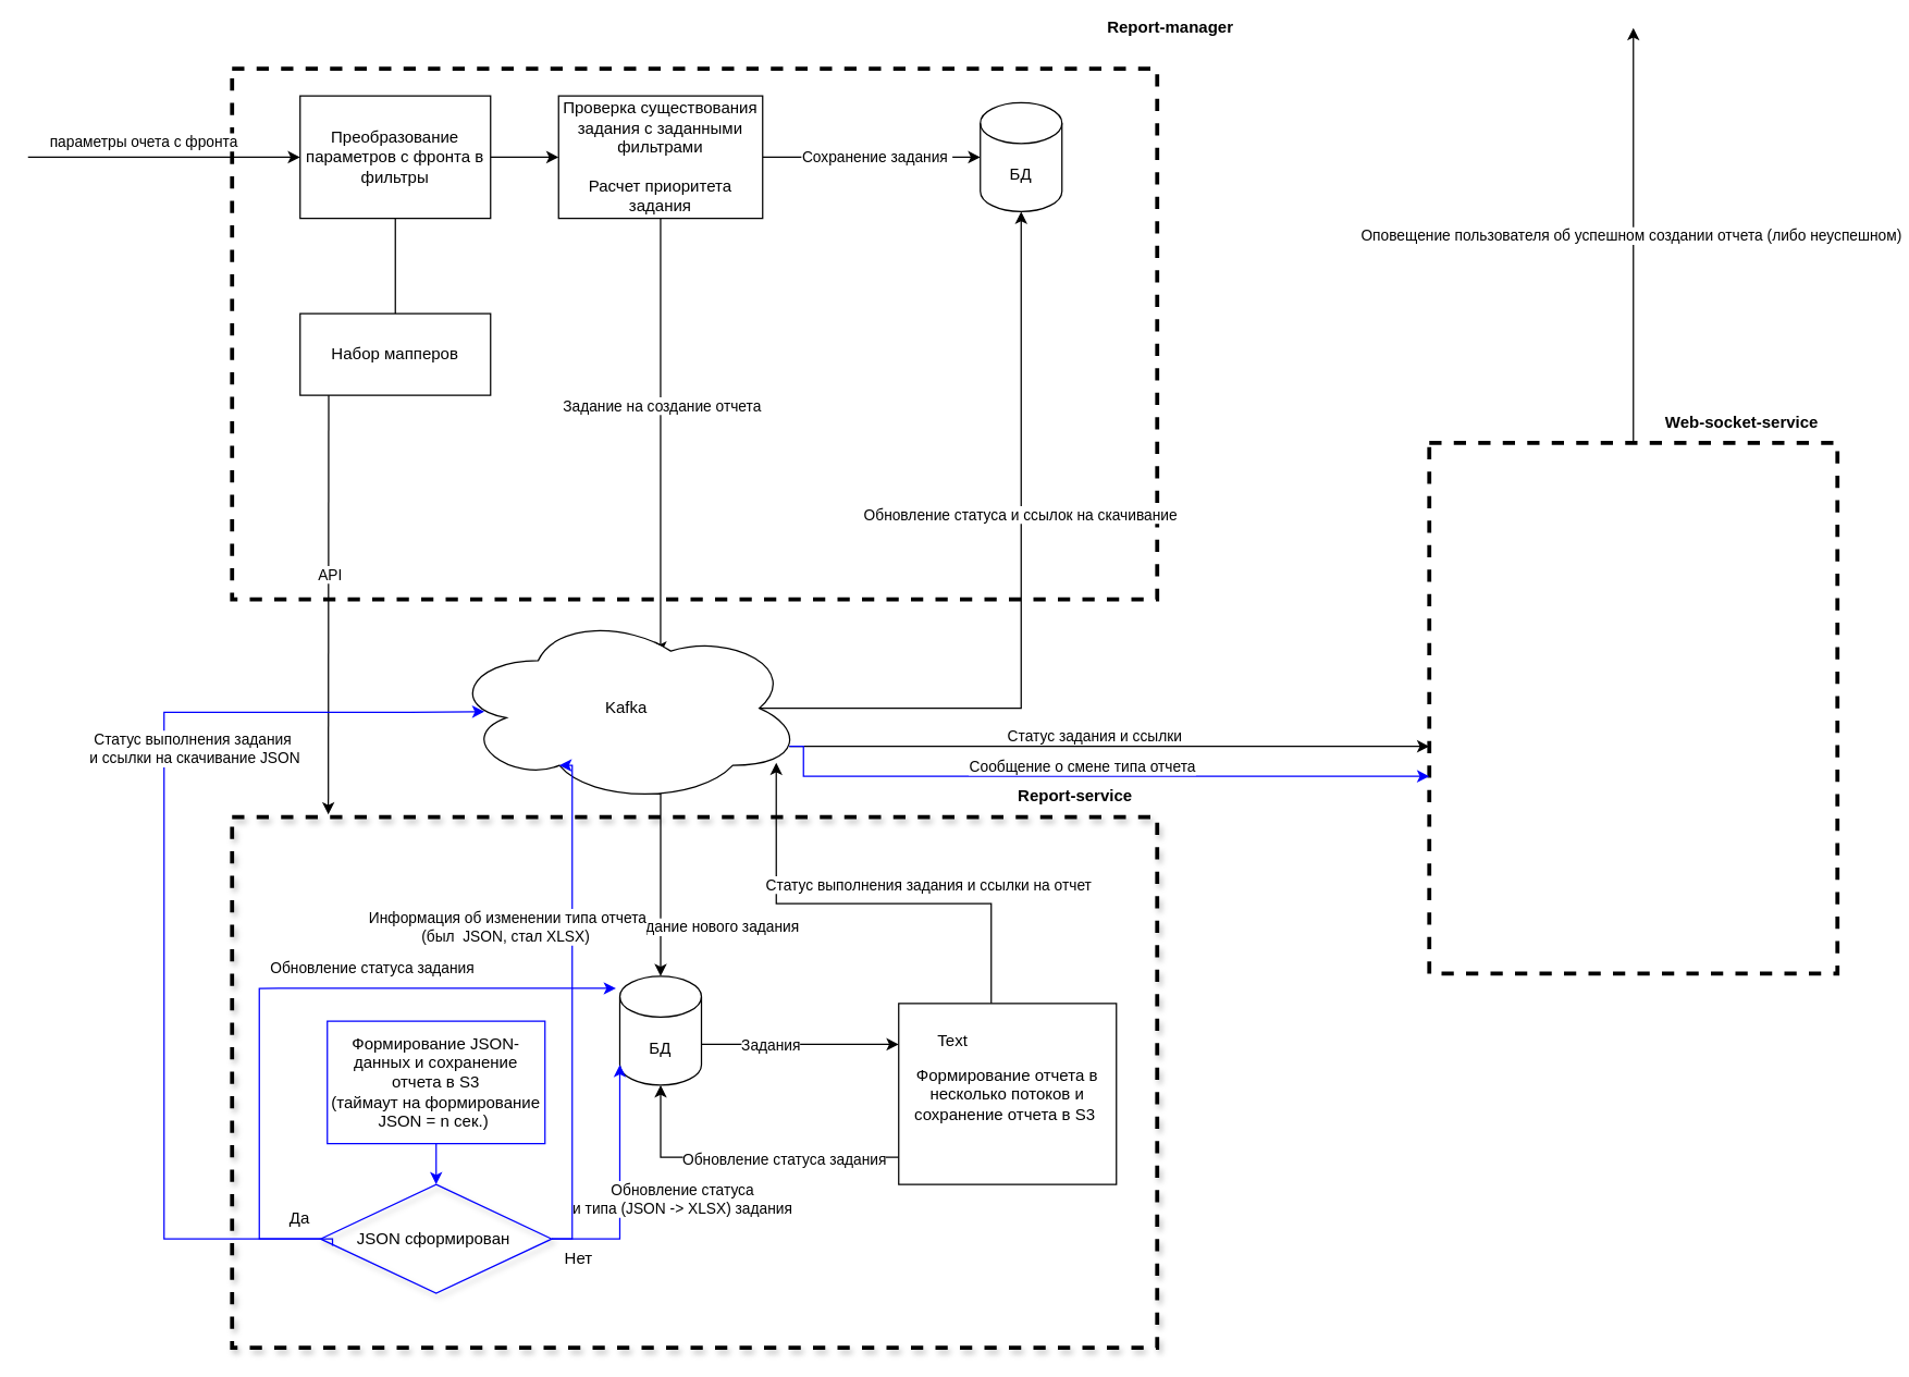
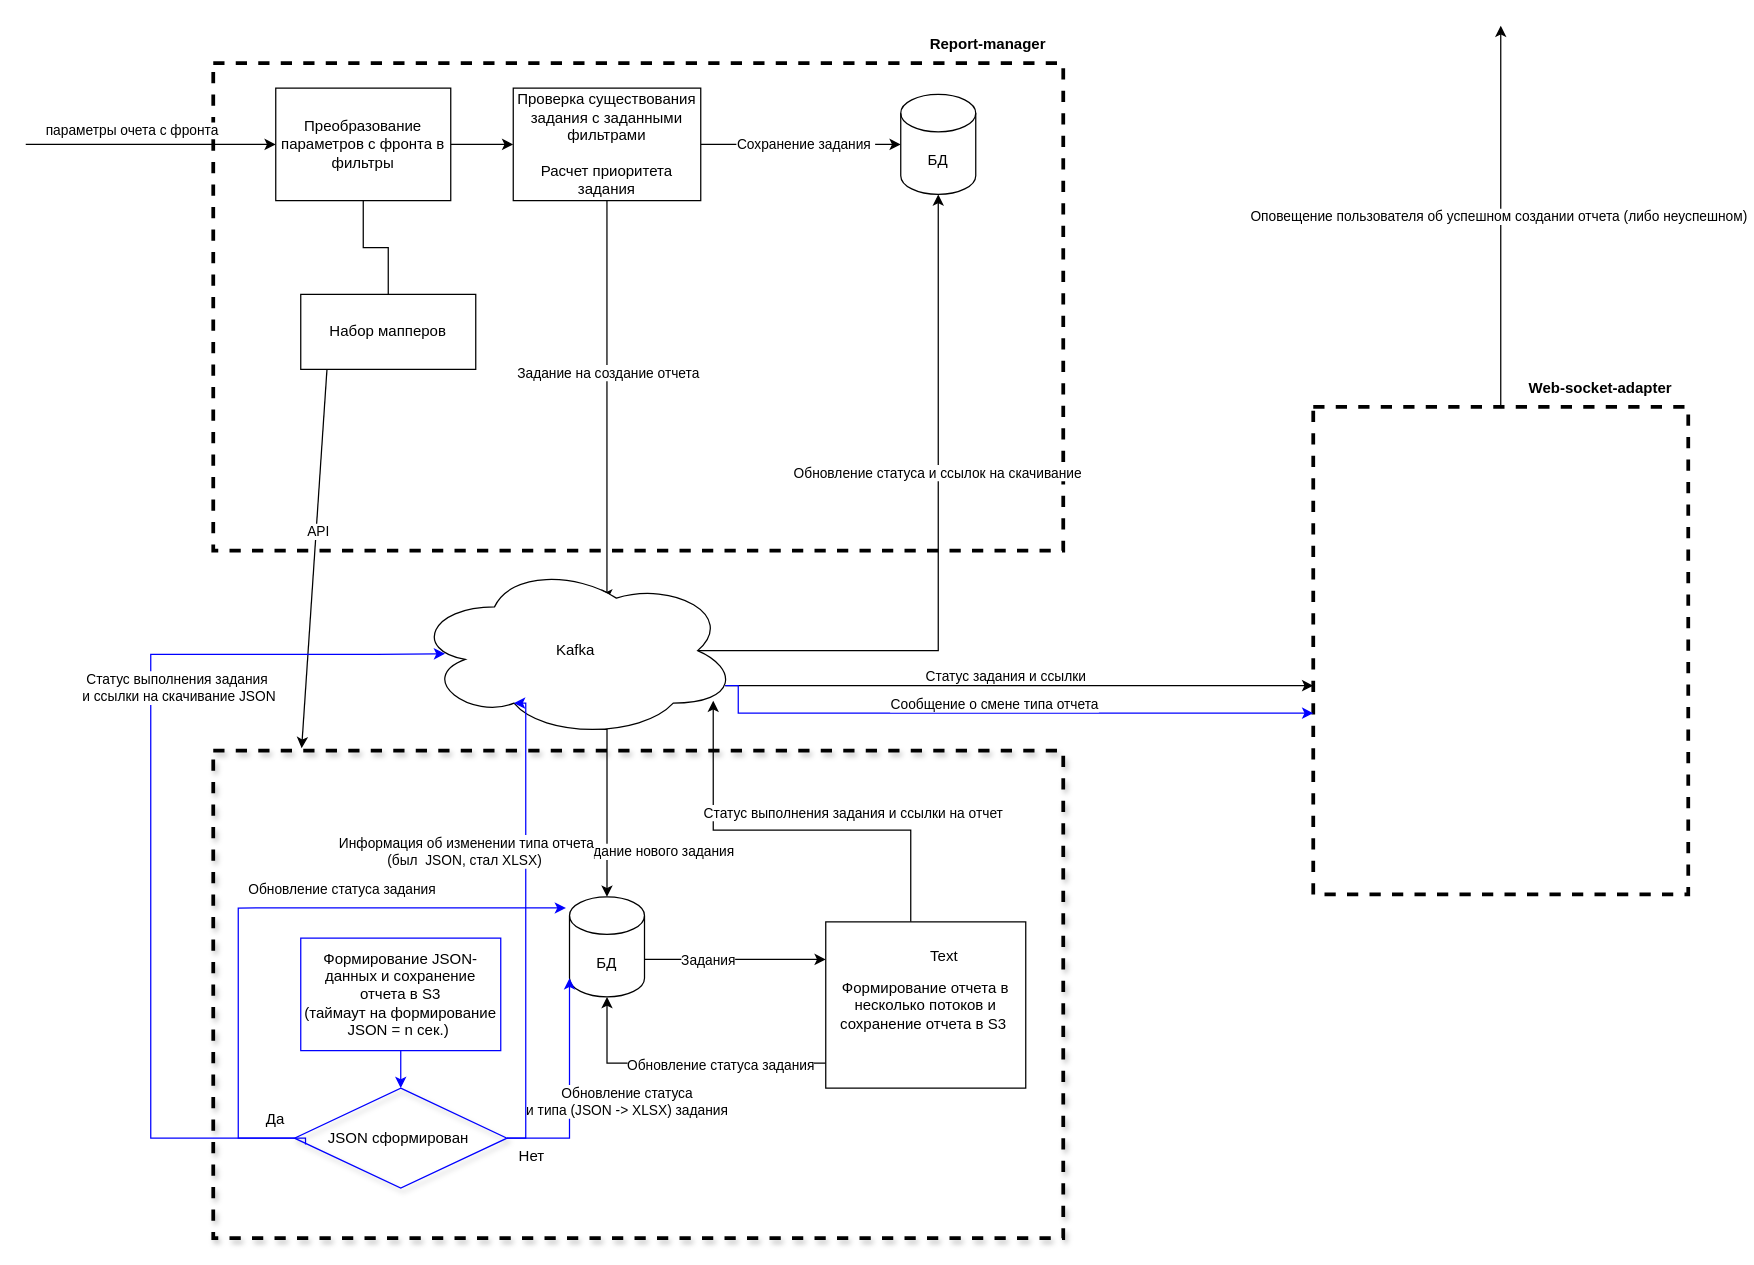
- <mxCell id="3" value="Report-manager" style="text;html=1;strokeColor=none;fillColor=none;align=center;verticalAlign=middle;whiteSpace=wrap;rounded=0;fontStyle=1" parent="1" vertex="1"><mxGeometry x="790" y="5" width="140" height="30" as="geometry" /></mxCell>
+ <mxCell id="3" value="Report-manager" style="text;html=1;strokeColor=none;fillColor=none;align=center;verticalAlign=middle;whiteSpace=wrap;rounded=0;fontStyle=1" parent="1" vertex="1"><mxGeometry x="720" y="20" width="140" height="30" as="geometry" /></mxCell>
- <mxCell id="37" value="Набор мапперов" style="rounded=0;whiteSpace=wrap;html=1;" parent="1" vertex="1"><mxGeometry x="220" y="230" width="140" height="60" as="geometry" /></mxCell>
+ <mxCell id="37" value="Набор мапперов" style="rounded=0;whiteSpace=wrap;html=1;" parent="1" vertex="1"><mxGeometry x="240" y="235" width="140" height="60" as="geometry" /></mxCell>
- <mxCell id="36" value="Web-socket-service" style="text;html=1;strokeColor=none;fillColor=none;align=center;verticalAlign=middle;whiteSpace=wrap;rounded=0;fontStyle=1" parent="1" vertex="1"><mxGeometry x="1210" y="295" width="140" height="30" as="geometry" /></mxCell>
+ <mxCell id="36" value="Web-socket-adapter" style="text;html=1;strokeColor=none;fillColor=none;align=center;verticalAlign=middle;whiteSpace=wrap;rounded=0;fontStyle=1" parent="1" vertex="1"><mxGeometry x="1210" y="295" width="140" height="30" as="geometry" /></mxCell>
- <mxCell id="5" value="Report-service" style="text;html=1;strokeColor=none;fillColor=none;align=center;verticalAlign=middle;whiteSpace=wrap;rounded=0;fontStyle=1" parent="1" vertex="1"><mxGeometry x="720" y="570" width="140" height="30" as="geometry" /></mxCell>
+ <mxCell id="5" value="Report-service" style="text;html=1;strokeColor=none;fillColor=none;align=center;verticalAlign=middle;whiteSpace=wrap;rounded=0;fontStyle=1" parent="1" vertex="1"><mxGeometry x="715" y="525" width="140" height="30" as="geometry" /></mxCell>
- <mxCell id="43" value="Text" style="text;html=1;strokeColor=none;fillColor=none;align=center;verticalAlign=middle;whiteSpace=wrap;rounded=0;shadow=1;" vertex="1" parent="1"><mxGeometry x="670" y="750" width="60" height="30" as="geometry" /></mxCell>
+ <mxCell id="43" value="Text" style="text;html=1;strokeColor=none;fillColor=none;align=center;verticalAlign=middle;whiteSpace=wrap;rounded=0;shadow=1;" vertex="1" parent="1"><mxGeometry x="725" y="750" width="60" height="30" as="geometry" /></mxCell>
